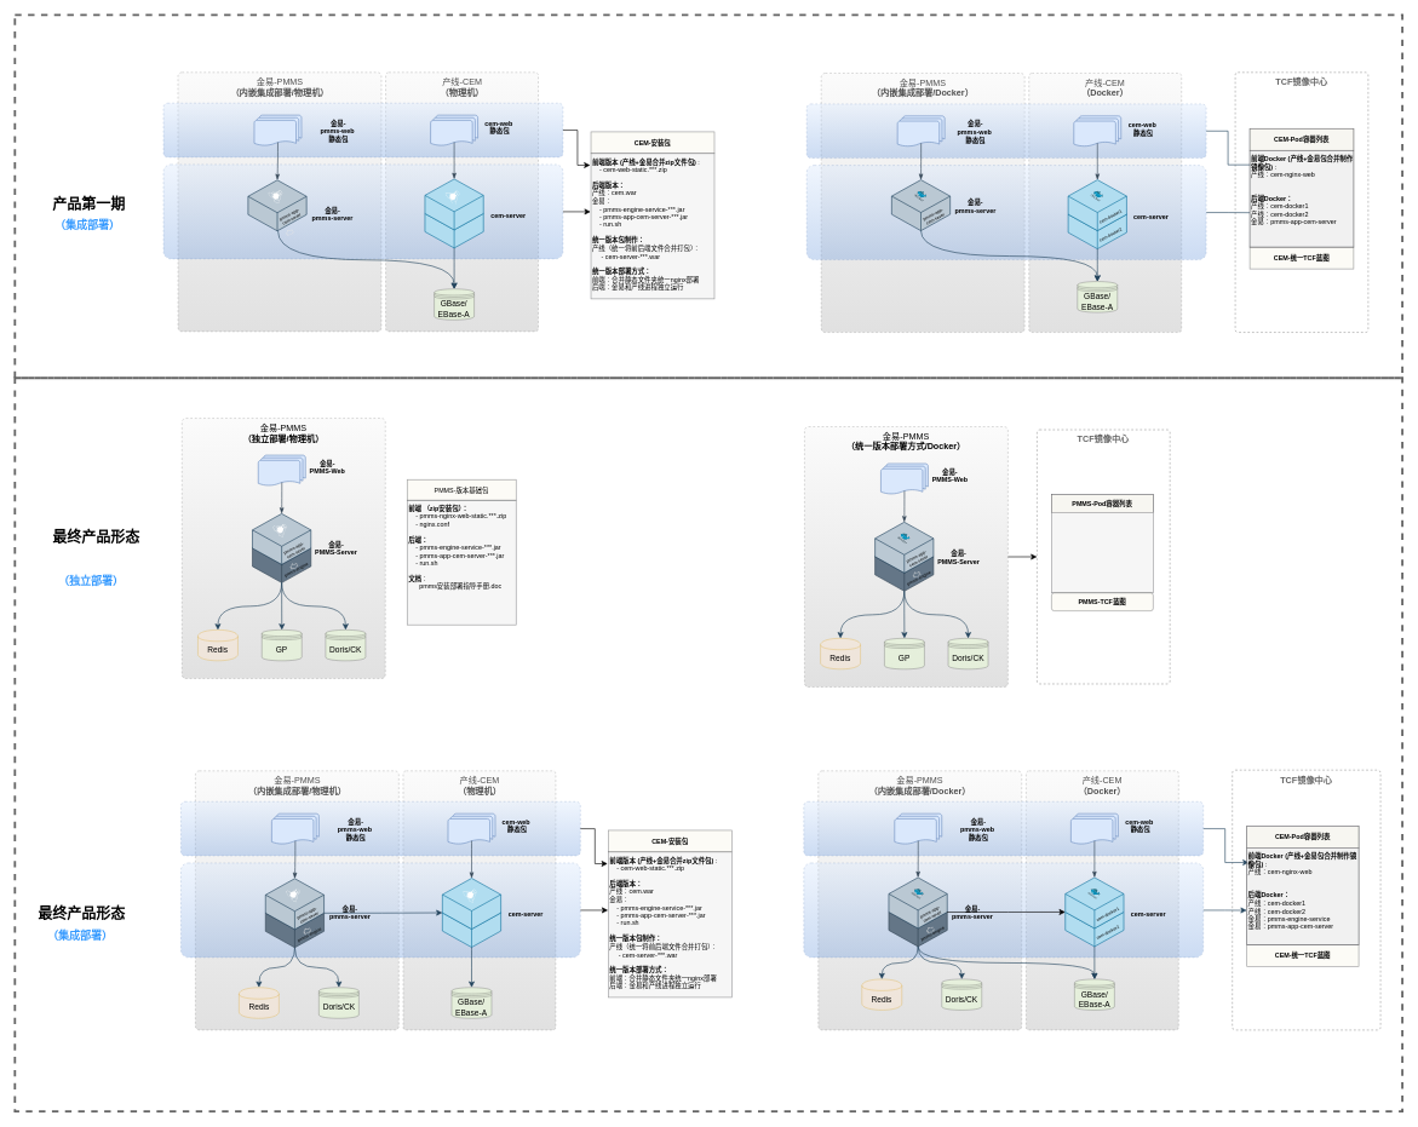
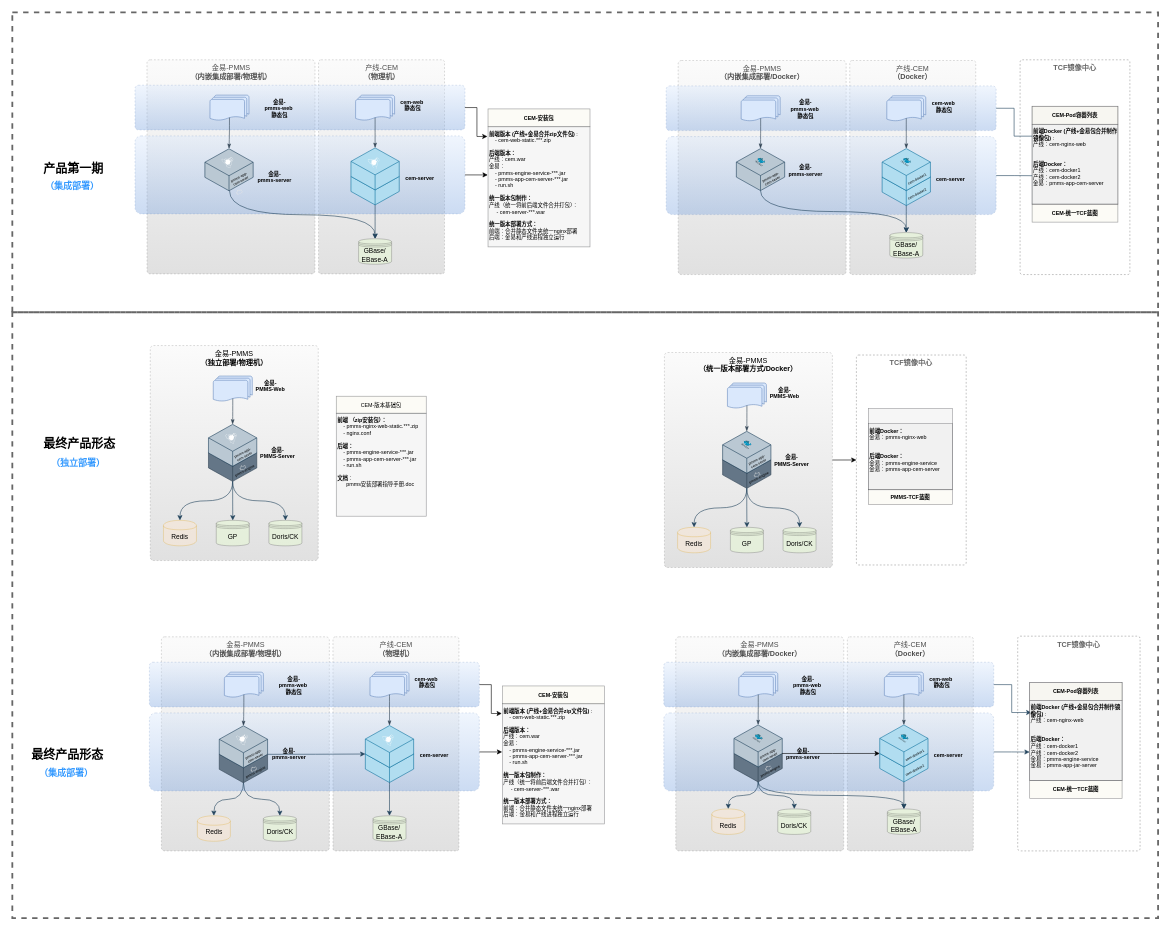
- <mxCell id="89" value="PMMS-版本基础包" style="fillColor=#f9f7ed;strokeColor=#36393d;fontSize=9;opacity=50;" vertex="1" parent="87"><mxGeometry width="150" height="28.333" as="geometry" /></mxCell>
+ <mxCell id="89" value="CEM-版本基础包" style="fillColor=#f9f7ed;strokeColor=#36393d;fontSize=9;opacity=50;" vertex="1" parent="87"><mxGeometry width="150" height="28.333" as="geometry" /></mxCell>
- <mxCell id="81" value="PMMS-Pod容器列表" style="fillColor=#f9f7ed;strokeColor=#36393d;fontSize=9;opacity=50;fontStyle=1" vertex="1" parent="77"><mxGeometry width="140" height="24.851" as="geometry" /></mxCell>
+ <mxCell id="80" value="&lt;div style=&quot;font-size: 9px;&quot;&gt;&lt;span style=&quot;font-size: 9px;&quot;&gt;&lt;b&gt;前端Docker&lt;/b&gt;&lt;/span&gt;&lt;b style=&quot;background-color: initial;&quot;&gt;：&lt;/b&gt;&lt;/div&gt;&lt;div style=&quot;font-size: 9px;&quot;&gt;&lt;span style=&quot;font-size: 9px;&quot;&gt;金易：pmms-nginx-web&amp;nbsp;&lt;/span&gt;&lt;/div&gt;&lt;div style=&quot;font-size: 9px;&quot;&gt;&lt;span style=&quot;font-size: 9px;&quot;&gt;&lt;br&gt;&lt;/span&gt;&lt;/div&gt;&lt;div style=&quot;font-size: 9px;&quot;&gt;&lt;span style=&quot;font-size: 9px;&quot;&gt;&lt;br&gt;&lt;/span&gt;&lt;/div&gt;&lt;div style=&quot;font-size: 9px;&quot;&gt;&lt;b&gt;后端&lt;/b&gt;&lt;b style=&quot;background-color: initial;&quot;&gt;Docker&lt;/b&gt;&lt;b style=&quot;background-color: initial;&quot;&gt;：&lt;/b&gt;&lt;/div&gt;&lt;div style=&quot;font-size: 9px;&quot;&gt;&lt;span style=&quot;background-color: initial;&quot;&gt;金易：pmms-engine-service&lt;/span&gt;&lt;br&gt;&lt;/div&gt;&lt;div style=&quot;font-size: 9px;&quot;&gt;&lt;div style=&quot;font-size: 9px;&quot;&gt;&lt;span style=&quot;color: rgb(0, 0, 0); font-family: Helvetica; font-size: 9px; font-style: normal; font-variant-ligatures: normal; font-variant-caps: normal; font-weight: 400; letter-spacing: normal; orphans: 2; text-align: left; text-indent: 0px; text-transform: none; widows: 2; word-spacing: 0px; -webkit-text-stroke-width: 0px; white-space: normal; text-decoration-thickness: initial; text-decoration-style: initial; text-decoration-color: initial; float: none; display: inline !important;&quot;&gt;金易：pmms-app-cem-server&lt;br style=&quot;font-size: 9px;&quot;&gt;&lt;/span&gt;&lt;/div&gt;&lt;/div&gt;" style="text;whiteSpace=wrap;html=1;fillColor=#eeeeee;strokeColor=#36393d;fontSize=9;opacity=50;" vertex="1" parent="77"><mxGeometry y="24.851" width="140" height="110.279" as="geometry" /></mxCell>
- <mxCell id="162" value="&lt;font style=&quot;font-size: 15px;&quot;&gt;（独立&lt;span style=&quot;background-color: initial;&quot;&gt;部署）&lt;/span&gt;&lt;/font&gt;" style="text;whiteSpace=wrap;html=1;fontStyle=1;fontSize=20;align=center;fontColor=#3399FF;" vertex="1" parent="1"><mxGeometry x="65" y="780" width="120" height="32.66" as="geometry" /></mxCell>
+ <mxCell id="162" value="&lt;font style=&quot;font-size: 15px;&quot;&gt;（独立&lt;span style=&quot;background-color: initial;&quot;&gt;部署）&lt;/span&gt;&lt;/font&gt;" style="text;whiteSpace=wrap;html=1;fontStyle=1;fontSize=20;align=center;fontColor=#3399FF;" vertex="1" parent="1"><mxGeometry x="70" y="750" width="120" height="32.66" as="geometry" /></mxCell>
- <mxCell id="79" value="PMMS-TCF蓝图" style="fillColor=#f9f7ed;strokeColor=#36393d;fontSize=9;opacity=50;fontStyle=1;rounded=1;" vertex="1" parent="77"><mxGeometry y="135.13" width="140" height="24.851" as="geometry" /></mxCell>
+ <mxCell id="79" value="PMMS-TCF蓝图" style="fillColor=#f9f7ed;strokeColor=#36393d;fontSize=9;opacity=50;fontStyle=1" vertex="1" parent="77"><mxGeometry y="135.13" width="140" height="24.851" as="geometry" /></mxCell>
- <mxCell id="85" value="&lt;div style=&quot;font-size: 9px;&quot;&gt;&lt;span style=&quot;font-size: 9px;&quot;&gt;&lt;b&gt;前端Docker (&lt;/b&gt;&lt;/span&gt;&lt;span style=&quot;background-color: initial;&quot;&gt;&lt;b&gt;产线+金易包合并制作镜像包)&amp;nbsp;&lt;/b&gt;:&lt;/span&gt;&lt;/div&gt;&lt;div style=&quot;font-size: 9px;&quot;&gt;&lt;span style=&quot;font-size: 9px;&quot;&gt;产线：cem-nginx-web&amp;nbsp;&lt;/span&gt;&lt;/div&gt;&lt;div style=&quot;font-size: 9px;&quot;&gt;&lt;span style=&quot;font-size: 9px;&quot;&gt;&lt;br&gt;&lt;/span&gt;&lt;/div&gt;&lt;div style=&quot;font-size: 9px;&quot;&gt;&lt;span style=&quot;font-size: 9px;&quot;&gt;&lt;br&gt;&lt;/span&gt;&lt;/div&gt;&lt;div style=&quot;font-size: 9px;&quot;&gt;&lt;b&gt;后端&lt;/b&gt;&lt;b style=&quot;background-color: initial;&quot;&gt;Docker&lt;/b&gt;&lt;b style=&quot;background-color: initial;&quot;&gt;：&lt;/b&gt;&lt;/div&gt;&lt;div style=&quot;font-size: 9px;&quot;&gt;&lt;span style=&quot;font-size: 9px;&quot;&gt;产线：cem-docker1&lt;/span&gt;&lt;br style=&quot;font-size: 9px;&quot;&gt;&lt;/div&gt;&lt;div style=&quot;font-size: 9px;&quot;&gt;&lt;span style=&quot;color: rgb(0, 0, 0); font-family: Helvetica; font-size: 9px; font-style: normal; font-variant-ligatures: normal; font-variant-caps: normal; font-weight: 400; letter-spacing: normal; orphans: 2; text-align: left; text-indent: 0px; text-transform: none; widows: 2; word-spacing: 0px; -webkit-text-stroke-width: 0px; white-space: normal; text-decoration-thickness: initial; text-decoration-style: initial; text-decoration-color: initial; float: none; display: inline !important;&quot;&gt;产线：cem-docker2&lt;/span&gt;&lt;/div&gt;&lt;div style=&quot;font-size: 9px;&quot;&gt;&lt;span style=&quot;color: rgb(0, 0, 0); font-family: Helvetica; font-size: 9px; font-style: normal; font-variant-ligatures: normal; font-variant-caps: normal; font-weight: 400; letter-spacing: normal; orphans: 2; text-align: left; text-indent: 0px; text-transform: none; widows: 2; word-spacing: 0px; -webkit-text-stroke-width: 0px; white-space: normal; text-decoration-thickness: initial; text-decoration-style: initial; text-decoration-color: initial; float: none; display: inline !important;&quot;&gt;金易：pmms-engine-service&lt;br style=&quot;font-size: 9px;&quot;&gt;&lt;/span&gt;&lt;div style=&quot;font-size: 9px;&quot;&gt;&lt;span style=&quot;color: rgb(0, 0, 0); font-family: Helvetica; font-size: 9px; font-style: normal; font-variant-ligatures: normal; font-variant-caps: normal; font-weight: 400; letter-spacing: normal; orphans: 2; text-align: left; text-indent: 0px; text-transform: none; widows: 2; word-spacing: 0px; -webkit-text-stroke-width: 0px; white-space: normal; text-decoration-thickness: initial; text-decoration-style: initial; text-decoration-color: initial; float: none; display: inline !important;&quot;&gt;金易：pmms-app-cem-server&lt;br style=&quot;font-size: 9px;&quot;&gt;&lt;/span&gt;&lt;/div&gt;&lt;/div&gt;" style="text;whiteSpace=wrap;html=1;fillColor=#eeeeee;strokeColor=#36393d;fontSize=9;opacity=50;" vertex="1" parent="82"><mxGeometry y="30" width="154.0" height="133.13" as="geometry" /></mxCell>
+ <mxCell id="85" value="&lt;div style=&quot;font-size: 9px;&quot;&gt;&lt;span style=&quot;font-size: 9px;&quot;&gt;&lt;b&gt;前端Docker (&lt;/b&gt;&lt;/span&gt;&lt;span style=&quot;background-color: initial;&quot;&gt;&lt;b&gt;产线+金易包合并制作镜像包)&amp;nbsp;&lt;/b&gt;:&lt;/span&gt;&lt;/div&gt;&lt;div style=&quot;font-size: 9px;&quot;&gt;&lt;span style=&quot;font-size: 9px;&quot;&gt;产线：cem-nginx-web&amp;nbsp;&lt;/span&gt;&lt;/div&gt;&lt;div style=&quot;font-size: 9px;&quot;&gt;&lt;span style=&quot;font-size: 9px;&quot;&gt;&lt;br&gt;&lt;/span&gt;&lt;/div&gt;&lt;div style=&quot;font-size: 9px;&quot;&gt;&lt;span style=&quot;font-size: 9px;&quot;&gt;&lt;br&gt;&lt;/span&gt;&lt;/div&gt;&lt;div style=&quot;font-size: 9px;&quot;&gt;&lt;b&gt;后端&lt;/b&gt;&lt;b style=&quot;background-color: initial;&quot;&gt;Docker&lt;/b&gt;&lt;b style=&quot;background-color: initial;&quot;&gt;：&lt;/b&gt;&lt;/div&gt;&lt;div style=&quot;font-size: 9px;&quot;&gt;&lt;span style=&quot;font-size: 9px;&quot;&gt;产线：cem-docker1&lt;/span&gt;&lt;br style=&quot;font-size: 9px;&quot;&gt;&lt;/div&gt;&lt;div style=&quot;font-size: 9px;&quot;&gt;&lt;span style=&quot;color: rgb(0, 0, 0); font-family: Helvetica; font-size: 9px; font-style: normal; font-variant-ligatures: normal; font-variant-caps: normal; font-weight: 400; letter-spacing: normal; orphans: 2; text-align: left; text-indent: 0px; text-transform: none; widows: 2; word-spacing: 0px; -webkit-text-stroke-width: 0px; white-space: normal; text-decoration-thickness: initial; text-decoration-style: initial; text-decoration-color: initial; float: none; display: inline !important;&quot;&gt;产线：cem-docker2&lt;/span&gt;&lt;/div&gt;&lt;div style=&quot;font-size: 9px;&quot;&gt;&lt;span style=&quot;color: rgb(0, 0, 0); font-family: Helvetica; font-size: 9px; font-style: normal; font-variant-ligatures: normal; font-variant-caps: normal; font-weight: 400; letter-spacing: normal; orphans: 2; text-align: left; text-indent: 0px; text-transform: none; widows: 2; word-spacing: 0px; -webkit-text-stroke-width: 0px; white-space: normal; text-decoration-thickness: initial; text-decoration-style: initial; text-decoration-color: initial; float: none; display: inline !important;&quot;&gt;金易：pmms-engine-service&lt;br style=&quot;font-size: 9px;&quot;&gt;&lt;/span&gt;&lt;div style=&quot;font-size: 9px;&quot;&gt;&lt;span style=&quot;color: rgb(0, 0, 0); font-family: Helvetica; font-size: 9px; font-style: normal; font-variant-ligatures: normal; font-variant-caps: normal; font-weight: 400; letter-spacing: normal; orphans: 2; text-align: left; text-indent: 0px; text-transform: none; widows: 2; word-spacing: 0px; -webkit-text-stroke-width: 0px; white-space: normal; text-decoration-thickness: initial; text-decoration-style: initial; text-decoration-color: initial; float: none; display: inline !important;&quot;&gt;金易：pmms-app-jar-server&lt;br style=&quot;font-size: 9px;&quot;&gt;&lt;/span&gt;&lt;/div&gt;&lt;/div&gt;" style="text;whiteSpace=wrap;html=1;fillColor=#eeeeee;strokeColor=#36393d;fontSize=9;opacity=50;" vertex="1" parent="82"><mxGeometry y="30" width="154.0" height="133.13" as="geometry" /></mxCell>
